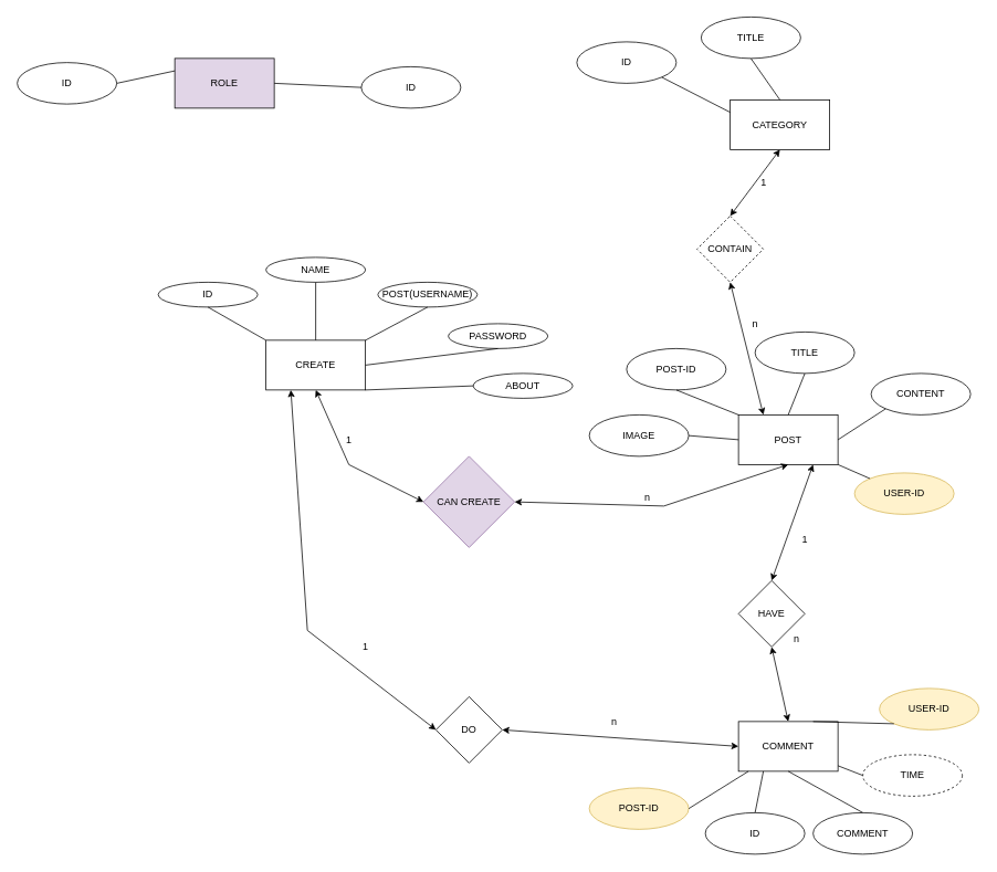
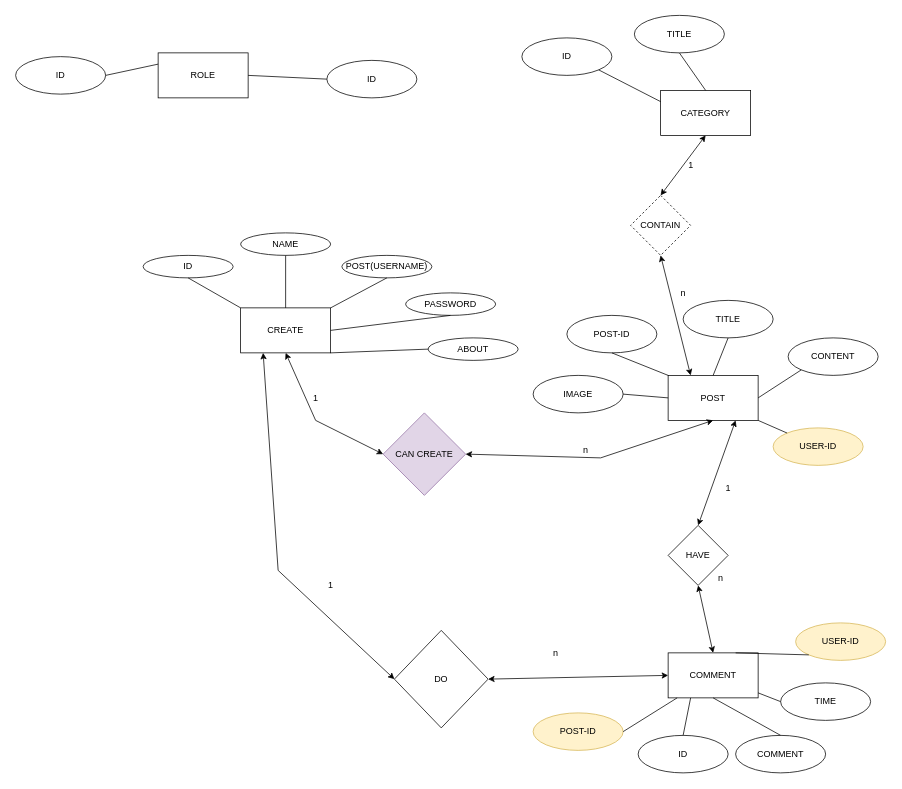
- <mxCell id="60" value="ROLE" style="rounded=0;whiteSpace=wrap;html=1;fillColor=#e1d5e7;" vertex="1" parent="1"><mxGeometry x="210" width="120" height="60" as="geometry" y="70" /></mxCell>
+ <mxCell id="60" value="ROLE" style="rounded=0;whiteSpace=wrap;html=1;" vertex="1" parent="1"><mxGeometry x="210" width="120" height="60" as="geometry" y="70" /></mxCell>
- <mxCell id="40" value="DO" style="rhombus;whiteSpace=wrap;html=1;" vertex="1" parent="1"><mxGeometry x="525" y="840" width="80" height="80" as="geometry" /></mxCell>
+ <mxCell id="40" value="DO" style="rhombus;whiteSpace=wrap;html=1;" vertex="1" parent="1"><mxGeometry x="525" y="840" width="125" height="130" as="geometry" /></mxCell>
- <mxCell id="30" value="TIME" style="ellipse;whiteSpace=wrap;html=1;dashed=1;" vertex="1" parent="1"><mxGeometry x="1040" y="910" width="120" height="50" as="geometry" /></mxCell>
+ <mxCell id="30" value="TIME" style="ellipse;whiteSpace=wrap;html=1;" vertex="1" parent="1"><mxGeometry x="1040" y="910" width="120" height="50" as="geometry" /></mxCell>
